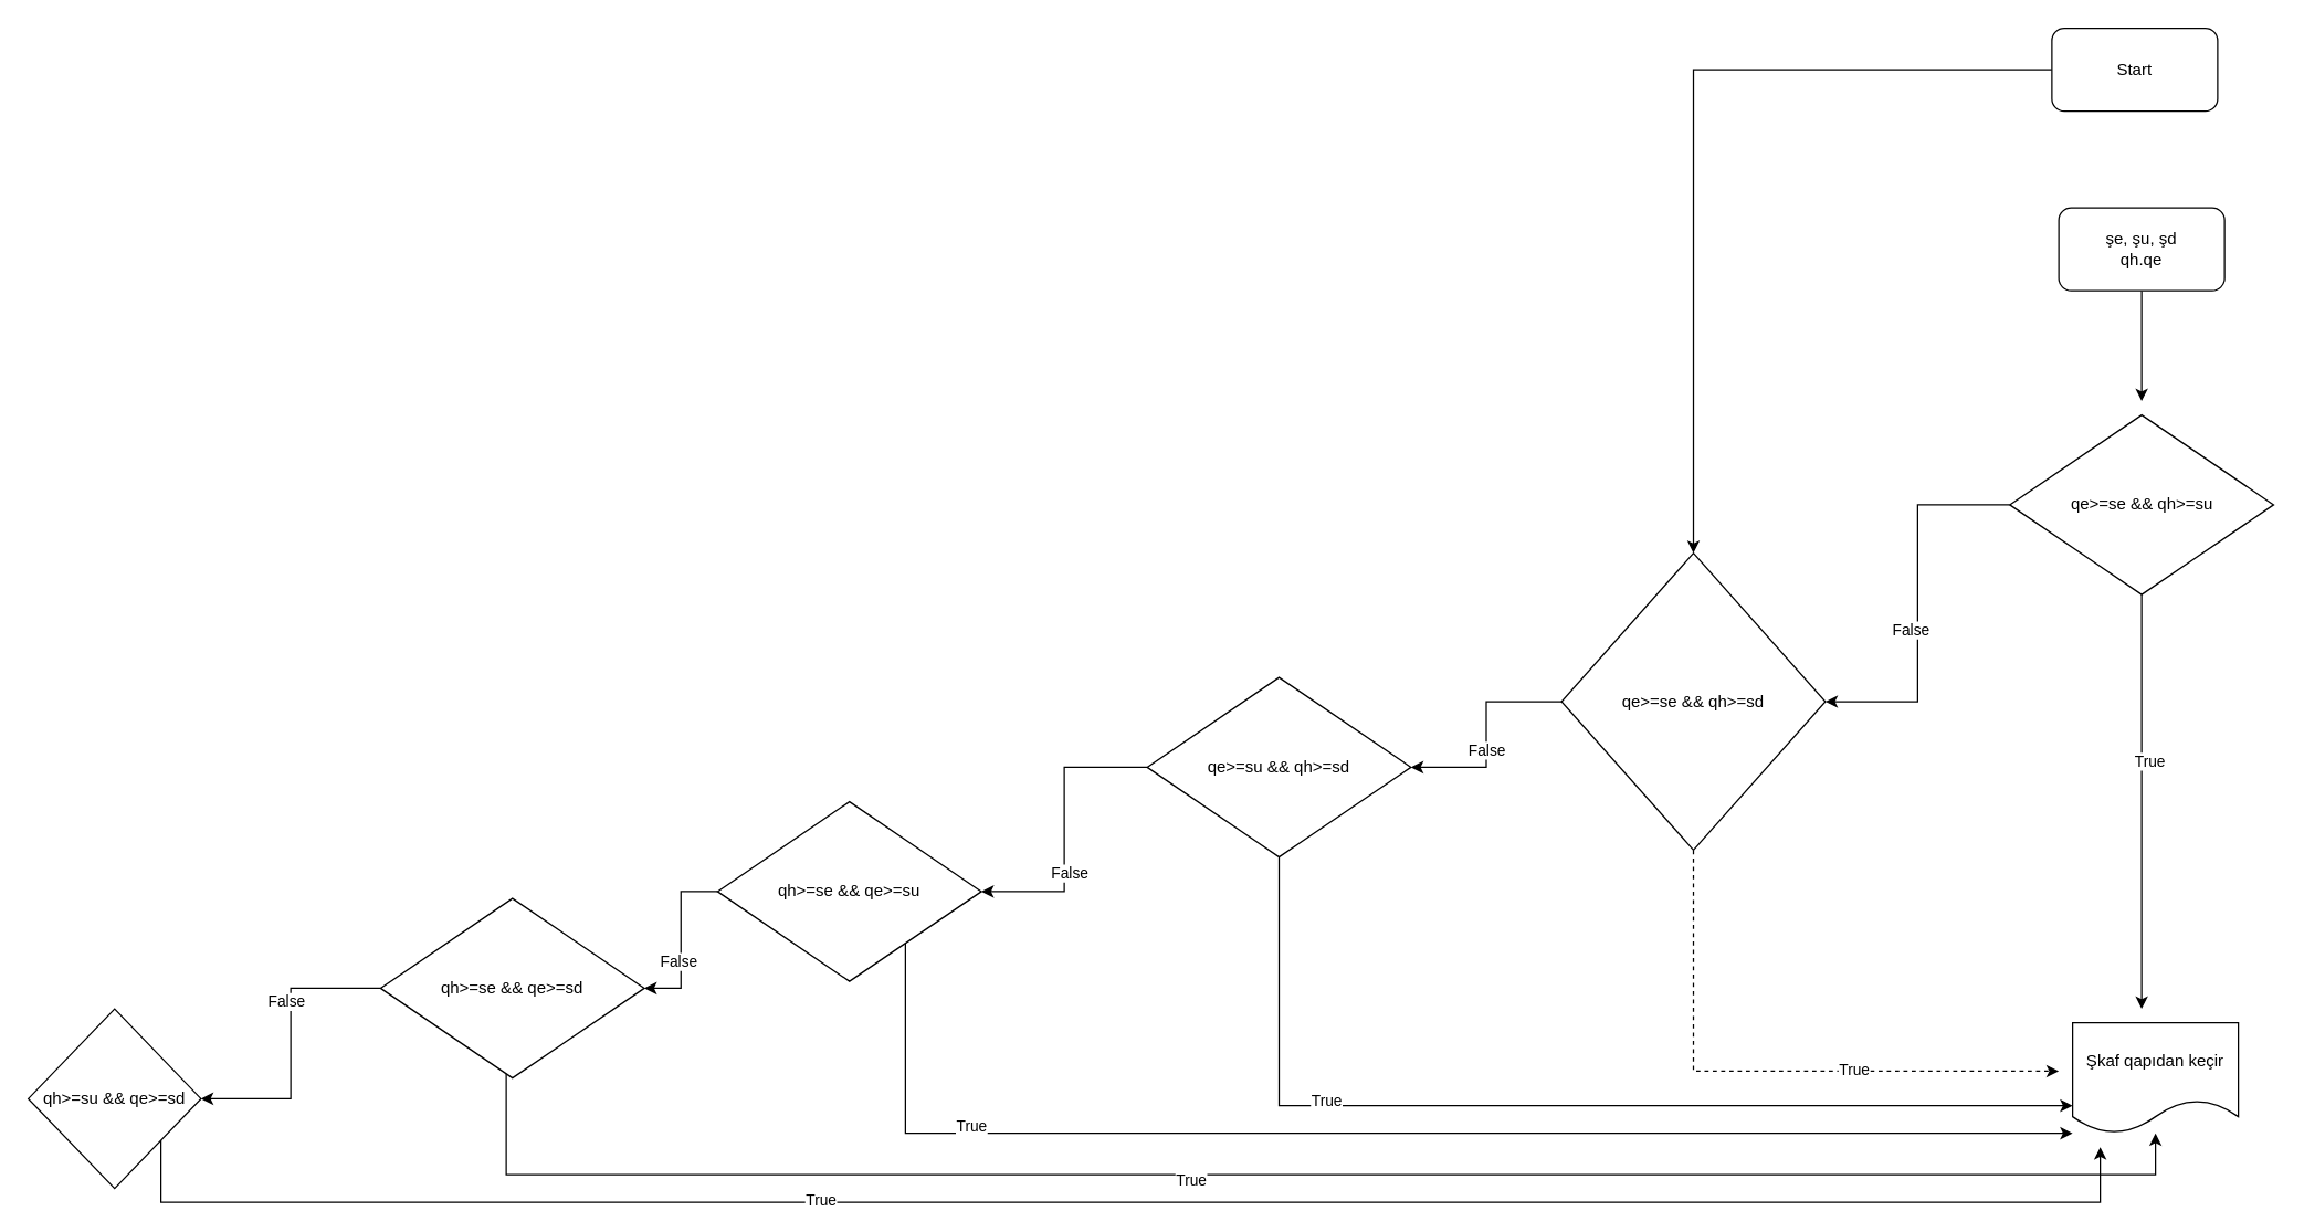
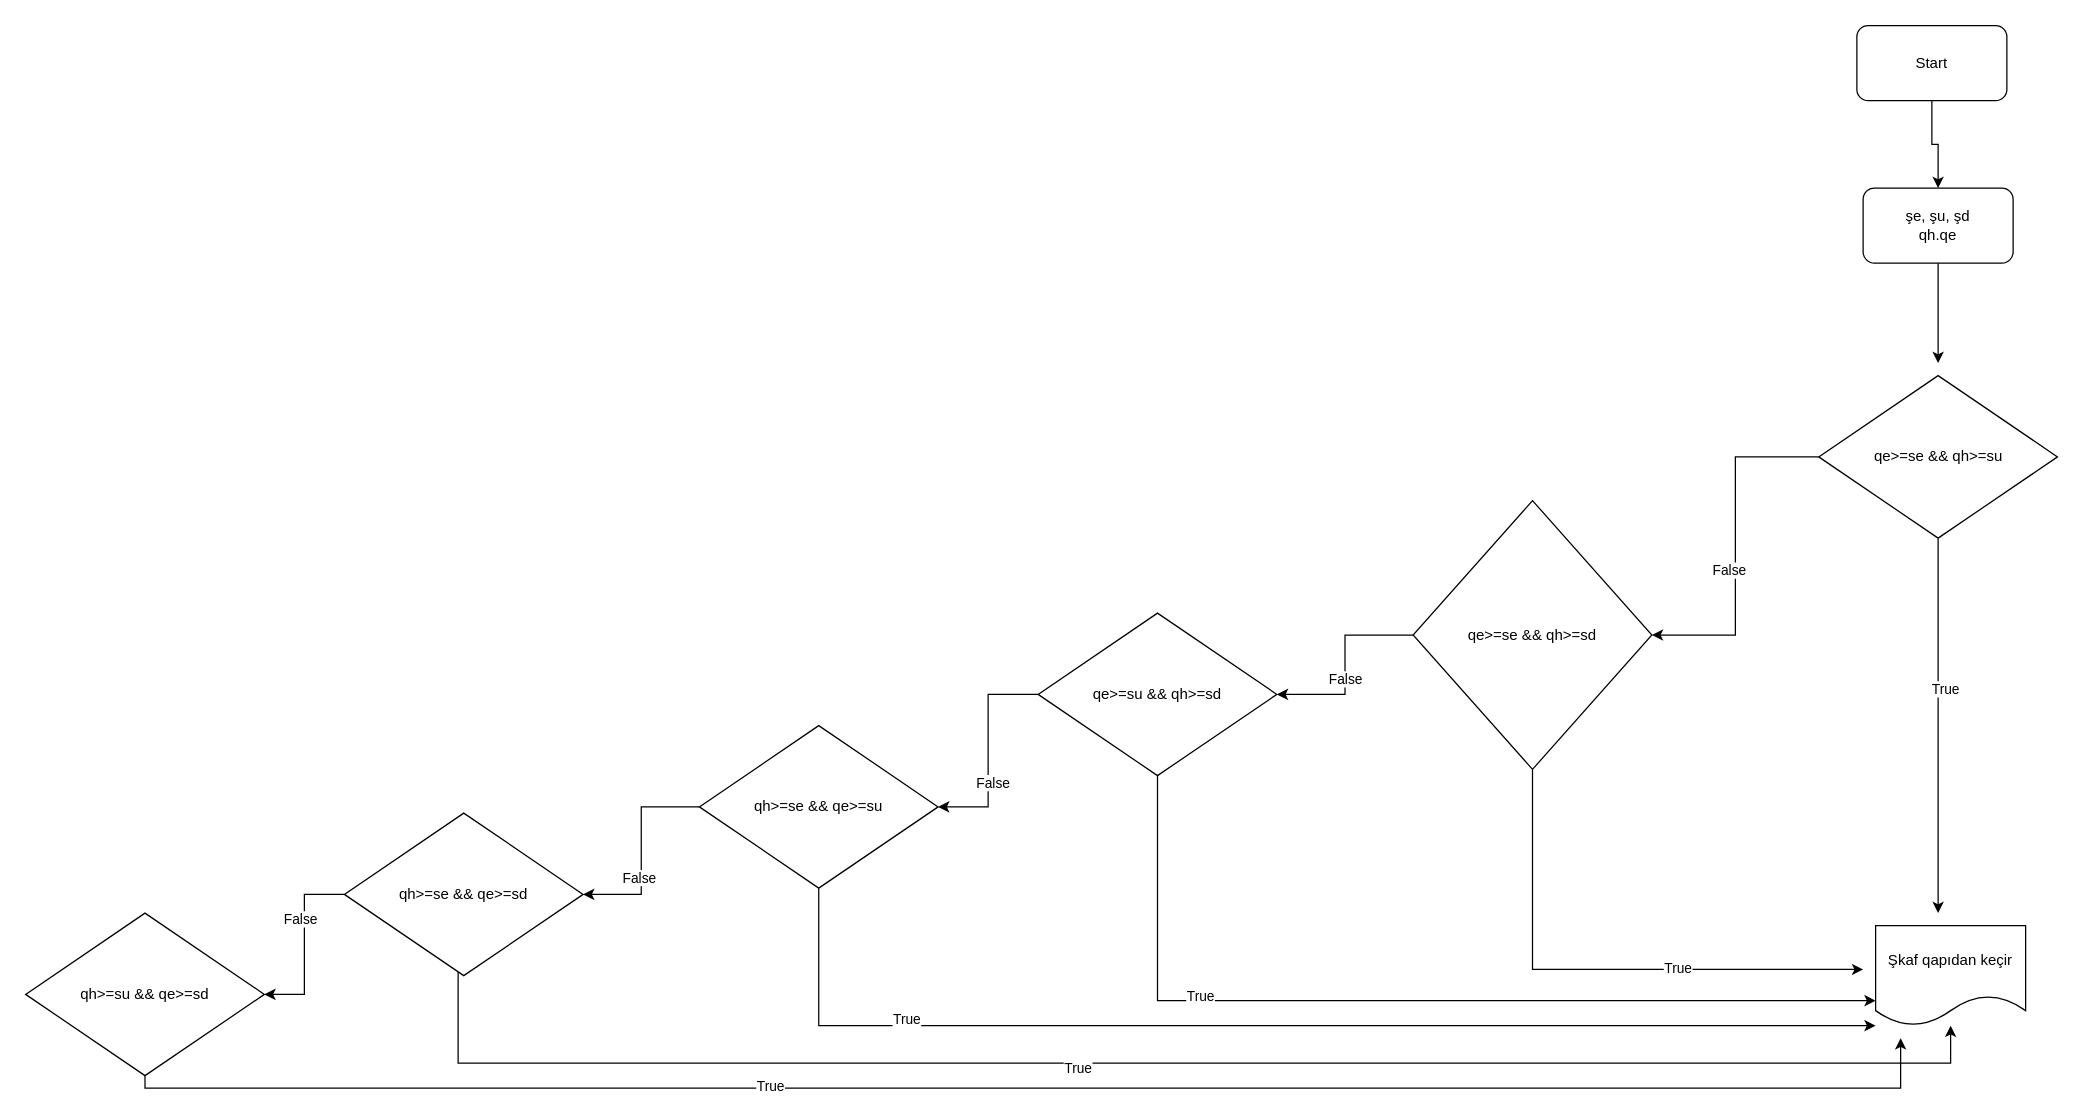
- <mxCell id="2" value="" style="edgeStyle=orthogonalEdgeStyle;rounded=0;orthogonalLoop=1;jettySize=auto;html=1;" edge="1" parent="1" source="3" target="16"><mxGeometry relative="1" as="geometry" /></mxCell>
+ <mxCell id="2" value="" style="edgeStyle=orthogonalEdgeStyle;rounded=0;orthogonalLoop=1;jettySize=auto;html=1;" edge="1" parent="1" source="3" target="5"><mxGeometry relative="1" as="geometry" /></mxCell>
- <mxCell id="26" value="qh&amp;gt;=se &amp;amp;&amp;amp; qe&amp;gt;=su&lt;span&gt;&lt;br&gt;&lt;/span&gt;" style="rhombus;whiteSpace=wrap;html=1;" vertex="1" parent="1"><mxGeometry x="519" y="580" width="191" height="130" as="geometry" /></mxCell>
+ <mxCell id="26" value="qh&amp;gt;=se &amp;amp;&amp;amp; qe&amp;gt;=su&lt;span&gt;&lt;br&gt;&lt;/span&gt;" style="rhombus;whiteSpace=wrap;html=1;" vertex="1" parent="1"><mxGeometry x="559" y="580" width="191" height="130" as="geometry" /></mxCell>
- <mxCell id="12" style="edgeStyle=orthogonalEdgeStyle;rounded=0;orthogonalLoop=1;jettySize=auto;html=1;entryX=-0.083;entryY=0.438;entryDx=0;entryDy=0;entryPerimeter=0;dashed=1;" edge="1" parent="1" source="16" target="11"><mxGeometry relative="1" as="geometry"><Array as="points"><mxPoint x="1226" y="775" /></Array></mxGeometry></mxCell>
+ <mxCell id="12" style="edgeStyle=orthogonalEdgeStyle;rounded=0;orthogonalLoop=1;jettySize=auto;html=1;entryX=-0.083;entryY=0.438;entryDx=0;entryDy=0;entryPerimeter=0;" edge="1" parent="1" source="16" target="11"><mxGeometry relative="1" as="geometry"><Array as="points"><mxPoint x="1226" y="775" /></Array></mxGeometry></mxCell>
- <mxCell id="34" value="qh&amp;gt;=su &amp;amp;&amp;amp; qe&amp;gt;=sd&lt;span&gt;&lt;br&gt;&lt;/span&gt;" style="rhombus;whiteSpace=wrap;html=1;" vertex="1" parent="1"><mxGeometry x="20" y="730" width="125" height="130" as="geometry" /></mxCell>
+ <mxCell id="34" value="qh&amp;gt;=su &amp;amp;&amp;amp; qe&amp;gt;=sd&lt;span&gt;&lt;br&gt;&lt;/span&gt;" style="rhombus;whiteSpace=wrap;html=1;" vertex="1" parent="1"><mxGeometry x="20" y="730" width="191" height="130" as="geometry" /></mxCell>
